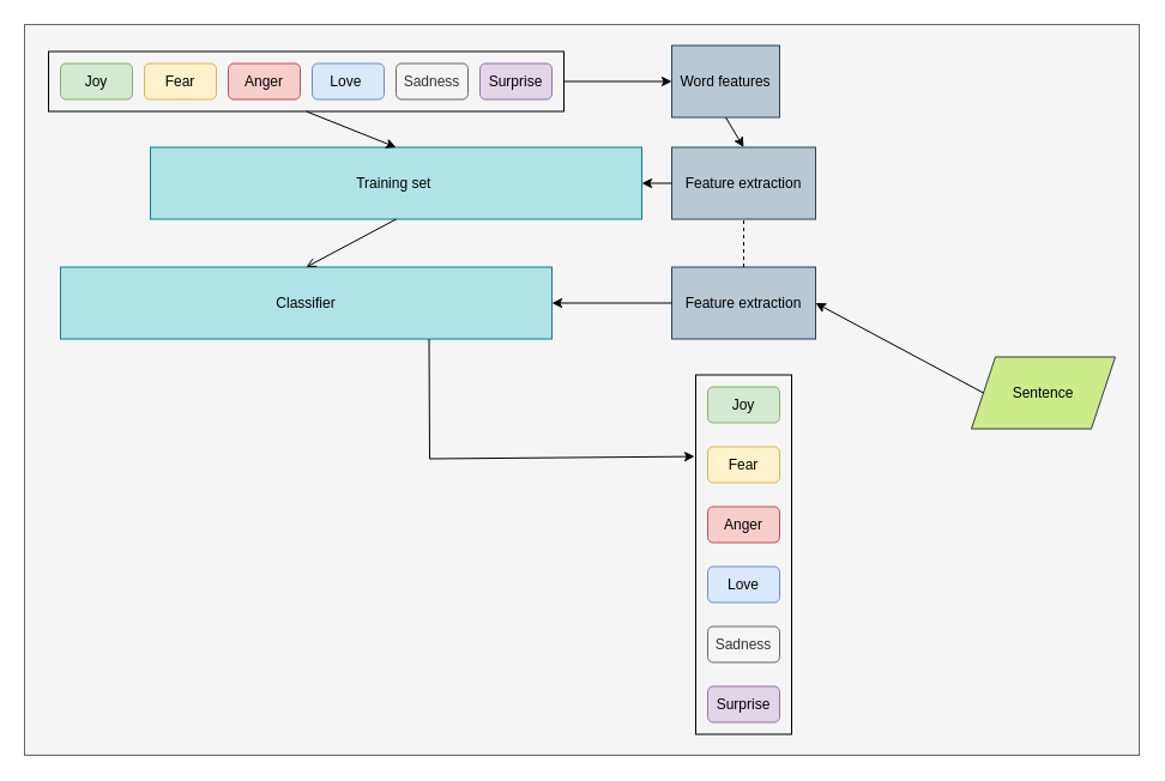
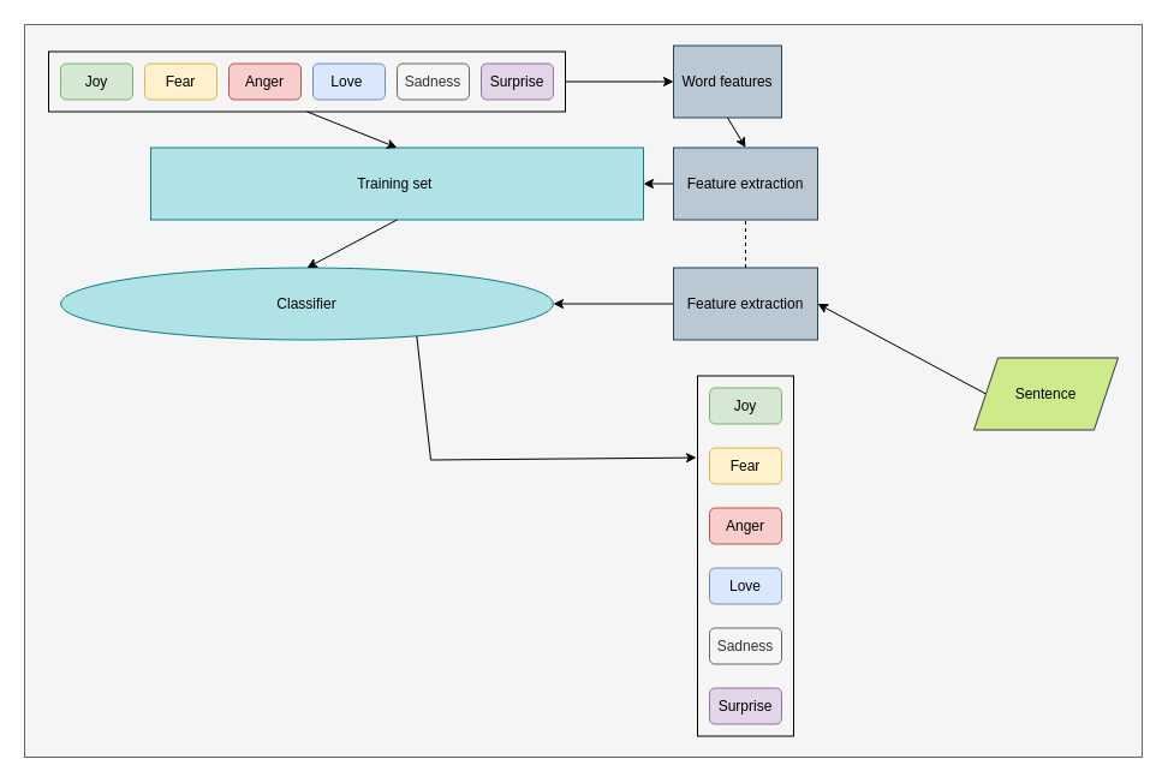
- <mxCell id="30" value="" style="endArrow=open;html=1;rounded=0;exitX=0.5;exitY=1;exitDx=0;exitDy=0;entryX=0.5;entryY=0;entryDx=0;entryDy=0;" edge="1" parent="1" source="9" target="10"><mxGeometry width="50" height="50" relative="1" as="geometry"><mxPoint x="450" y="322.5" as="sourcePoint" /><mxPoint x="500" y="272.5" as="targetPoint" /></mxGeometry></mxCell>
+ <mxCell id="30" value="" style="endArrow=classic;html=1;rounded=0;exitX=0.5;exitY=1;exitDx=0;exitDy=0;entryX=0.5;entryY=0;entryDx=0;entryDy=0;" edge="1" parent="1" source="9" target="10"><mxGeometry width="50" height="50" relative="1" as="geometry"><mxPoint x="450" y="322.5" as="sourcePoint" /><mxPoint x="500" y="272.5" as="targetPoint" /></mxGeometry></mxCell>
- <mxCell id="10" value="Classifier" style="rounded=0;whiteSpace=wrap;html=1;fillColor=#b0e3e6;strokeColor=#0e8088;" vertex="1" parent="1"><mxGeometry x="50" y="222.5" width="410" height="60" as="geometry" /></mxCell>
+ <mxCell id="10" value="Classifier" style="ellipse;whiteSpace=wrap;html=1;fillColor=#b0e3e6;strokeColor=#0e8088;" vertex="1" parent="1"><mxGeometry x="50" y="222.5" width="410" height="60" as="geometry" /></mxCell>
